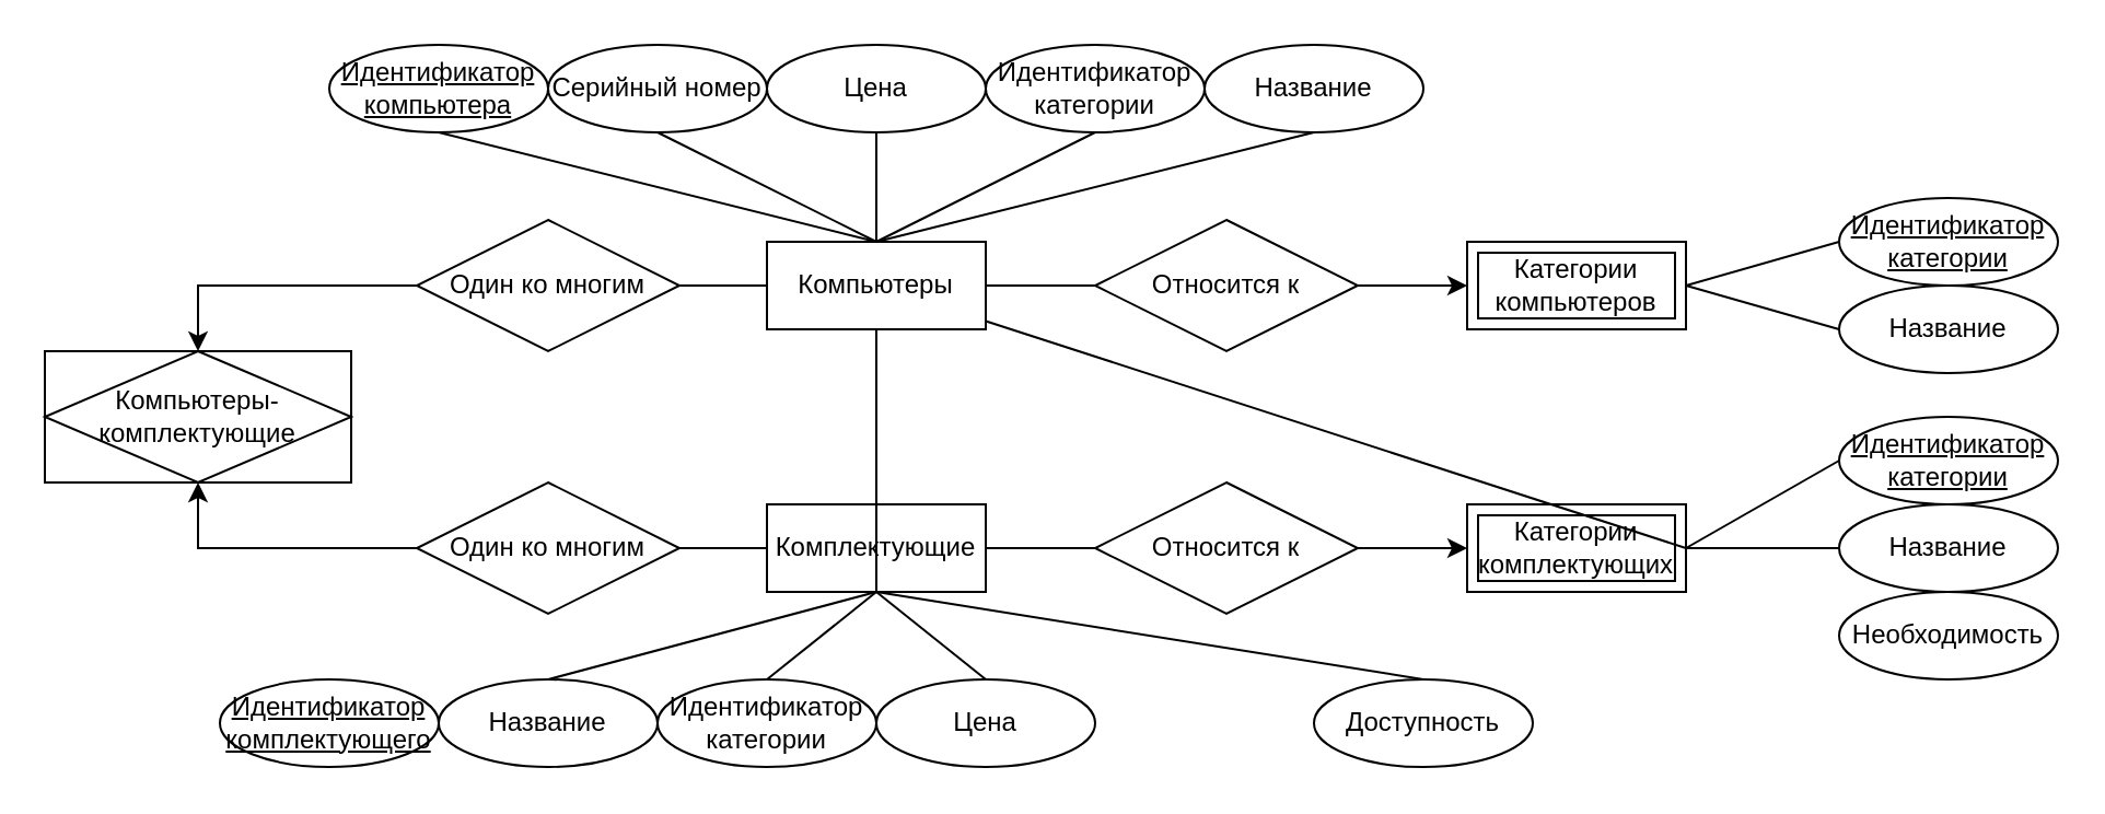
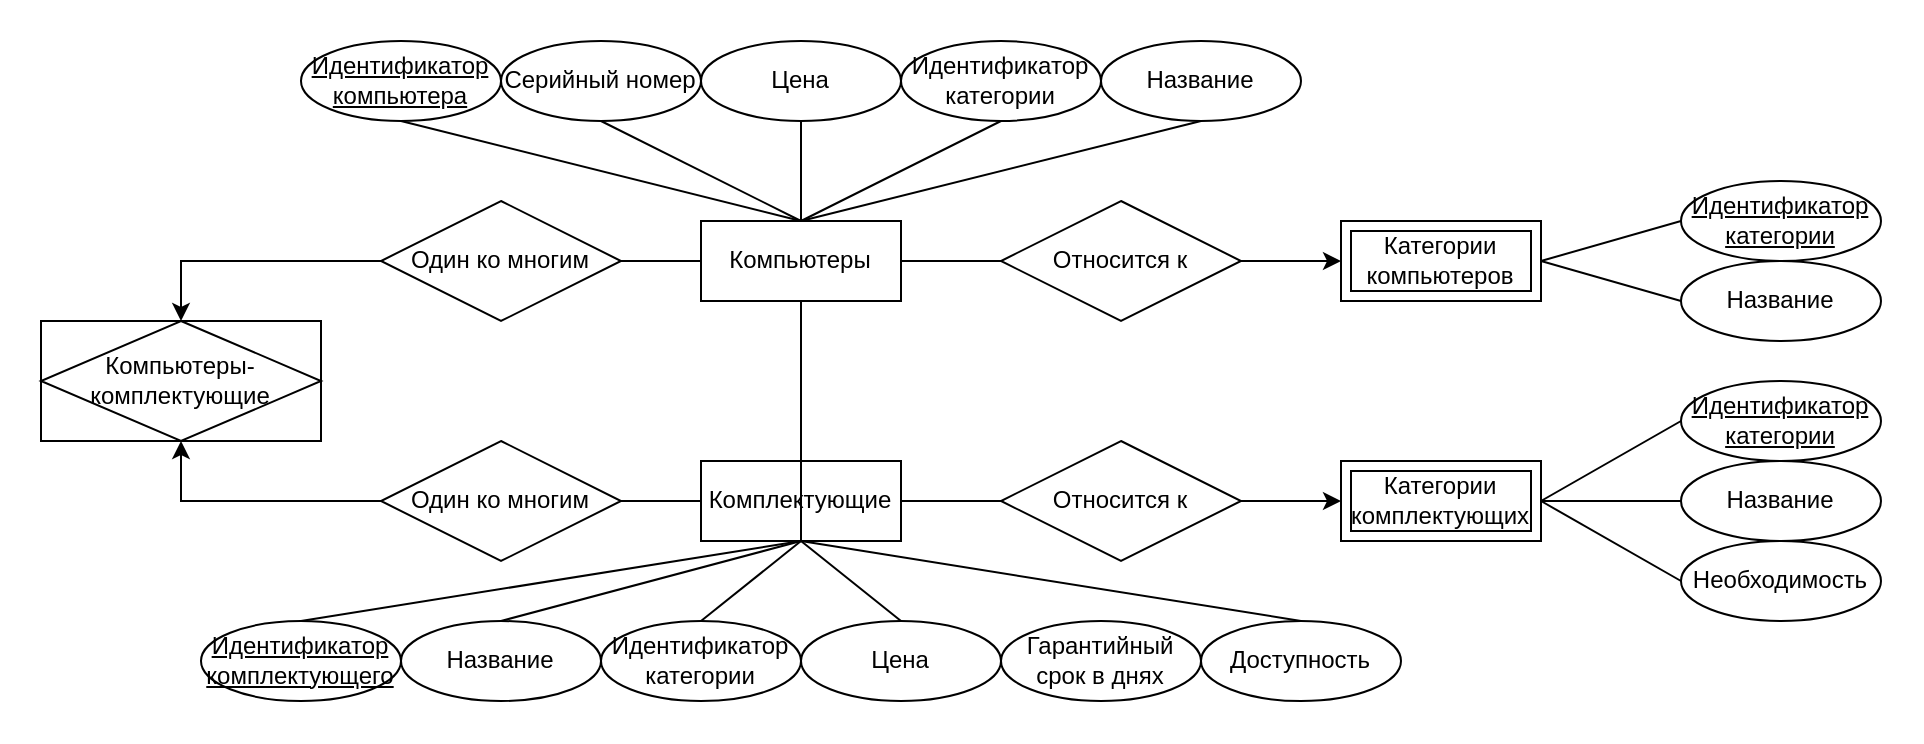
- <mxCell id="44" value="" style="endArrow=none;html=1;rounded=0;exitX=1;exitY=0.5;exitDx=0;exitDy=0;" edge="1" parent="1" source="4" target="2"><mxGeometry width="50" height="50" relative="1" as="geometry"><mxPoint x="410" y="220" as="sourcePoint" /><mxPoint x="460" y="170" as="targetPoint" /></mxGeometry></mxCell>
+ <mxCell id="44" value="" style="endArrow=none;html=1;rounded=0;entryX=0;entryY=0.5;entryDx=0;entryDy=0;exitX=1;exitY=0.5;exitDx=0;exitDy=0;" edge="1" parent="1" source="4" target="30"><mxGeometry width="50" height="50" relative="1" as="geometry"><mxPoint x="410" y="220" as="sourcePoint" /><mxPoint x="460" y="170" as="targetPoint" /></mxGeometry></mxCell>
+ <mxCell id="50" value="" style="endArrow=none;html=1;rounded=0;entryX=0.5;entryY=0;entryDx=0;entryDy=0;exitX=0.5;exitY=1;exitDx=0;exitDy=0;" edge="1" parent="1" source="5" target="31"><mxGeometry width="50" height="50" relative="1" as="geometry"><mxPoint x="410" y="220" as="sourcePoint" /><mxPoint x="460" y="170" as="targetPoint" /></mxGeometry></mxCell>
+ <mxCell id="26" value="Гарантийный срок в днях" style="ellipse;whiteSpace=wrap;html=1;align=center;" vertex="1" parent="1"><mxGeometry x="500" y="310" width="100" height="40" as="geometry" /></mxCell>
